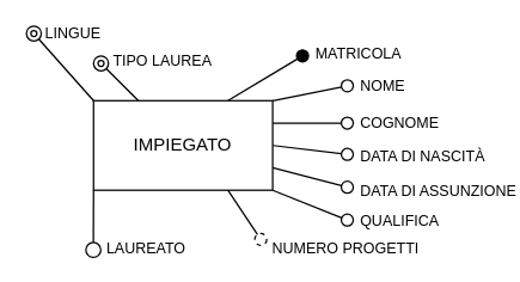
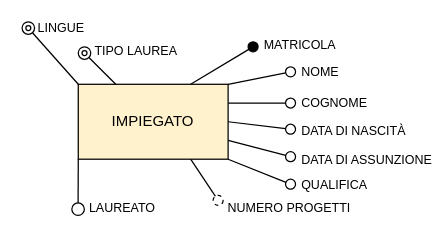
- <mxCell id="11" value="IMPIEGATO" style="rounded=0;whiteSpace=wrap;html=1;" parent="1" vertex="1"><mxGeometry x="62" y="67" width="120" height="60" as="geometry" /></mxCell>
+ <mxCell id="11" value="IMPIEGATO" style="rounded=0;whiteSpace=wrap;html=1;fillColor=#fff2cc;" parent="1" vertex="1"><mxGeometry x="62" y="67" width="120" height="60" as="geometry" /></mxCell>
